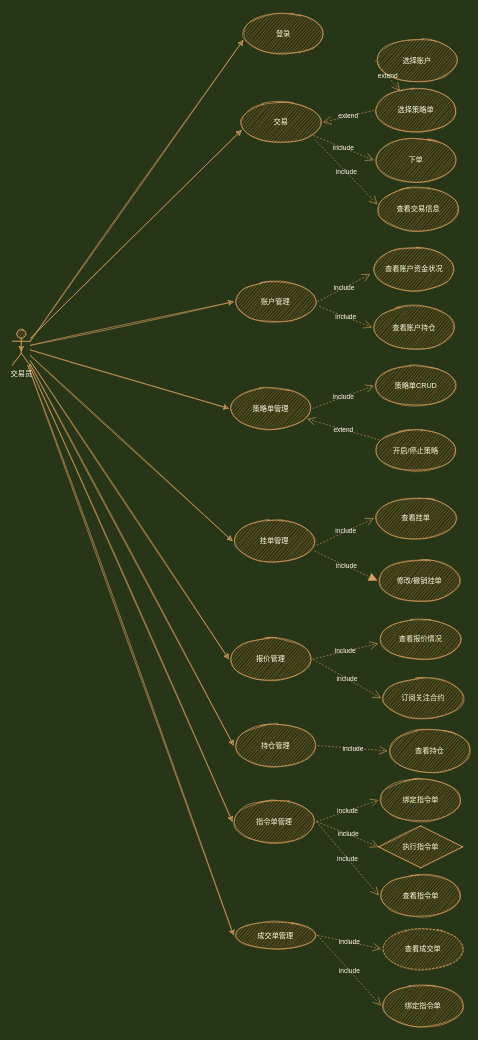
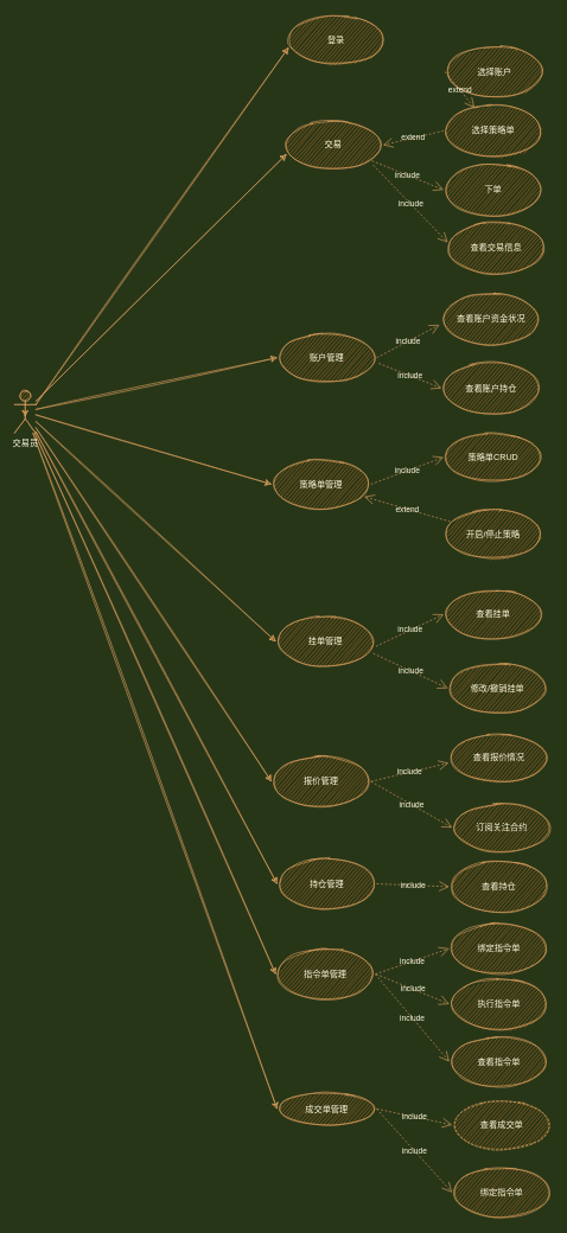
- <mxCell id="51" value="include" style="endArrow=block;endSize=12;dashed=1;html=1;strokeColor=#DDA15E;fillColor=#BC6C25;fontColor=#FEFAE0;entryX=0;entryY=0.5;entryDx=0;entryDy=0;labelBackgroundColor=none;exitX=0.979;exitY=0.743;exitDx=0;exitDy=0;exitPerimeter=0;" edge="1" parent="1" source="16" target="46"><mxGeometry width="160" relative="1" as="geometry"><mxPoint x="551" y="710" as="sourcePoint" /><mxPoint x="653" y="672" as="targetPoint" /><Array as="points" /></mxGeometry></mxCell>
+ <mxCell id="51" value="include" style="endArrow=open;endSize=12;dashed=1;html=1;strokeColor=#DDA15E;fillColor=#BC6C25;fontColor=#FEFAE0;entryX=0;entryY=0.5;entryDx=0;entryDy=0;labelBackgroundColor=none;exitX=0.979;exitY=0.743;exitDx=0;exitDy=0;exitPerimeter=0;" edge="1" parent="1" source="16" target="46"><mxGeometry width="160" relative="1" as="geometry"><mxPoint x="551" y="710" as="sourcePoint" /><mxPoint x="653" y="672" as="targetPoint" /><Array as="points" /></mxGeometry></mxCell>
- <mxCell id="41" value="查看持仓" style="ellipse;whiteSpace=wrap;html=1;rounded=0;sketch=1;strokeColor=#DDA15E;fillColor=#BC6C25;fontColor=#FEFAE0;" vertex="1" parent="1"><mxGeometry x="646" y="1216" width="140" height="70" as="geometry" /></mxCell>
+ <mxCell id="41" value="查看持仓" style="ellipse;whiteSpace=wrap;html=1;rounded=0;sketch=1;strokeColor=#DDA15E;fillColor=#BC6C25;fontColor=#FEFAE0;" vertex="1" parent="1"><mxGeometry x="631" y="1211" width="140" height="70" as="geometry" /></mxCell>
- <mxCell id="35" value="执行指令单" style="rhombus;whiteSpace=wrap;html=1;sketch=1;strokeColor=#DDA15E;fillColor=#BC6C25;fontColor=#FEFAE0;" vertex="1" parent="1"><mxGeometry x="631" y="1376" width="140" height="70" as="geometry" /></mxCell>
+ <mxCell id="35" value="执行指令单" style="ellipse;whiteSpace=wrap;html=1;rounded=0;sketch=1;strokeColor=#DDA15E;fillColor=#BC6C25;fontColor=#FEFAE0;" vertex="1" parent="1"><mxGeometry x="631" y="1376" width="140" height="70" as="geometry" /></mxCell>
